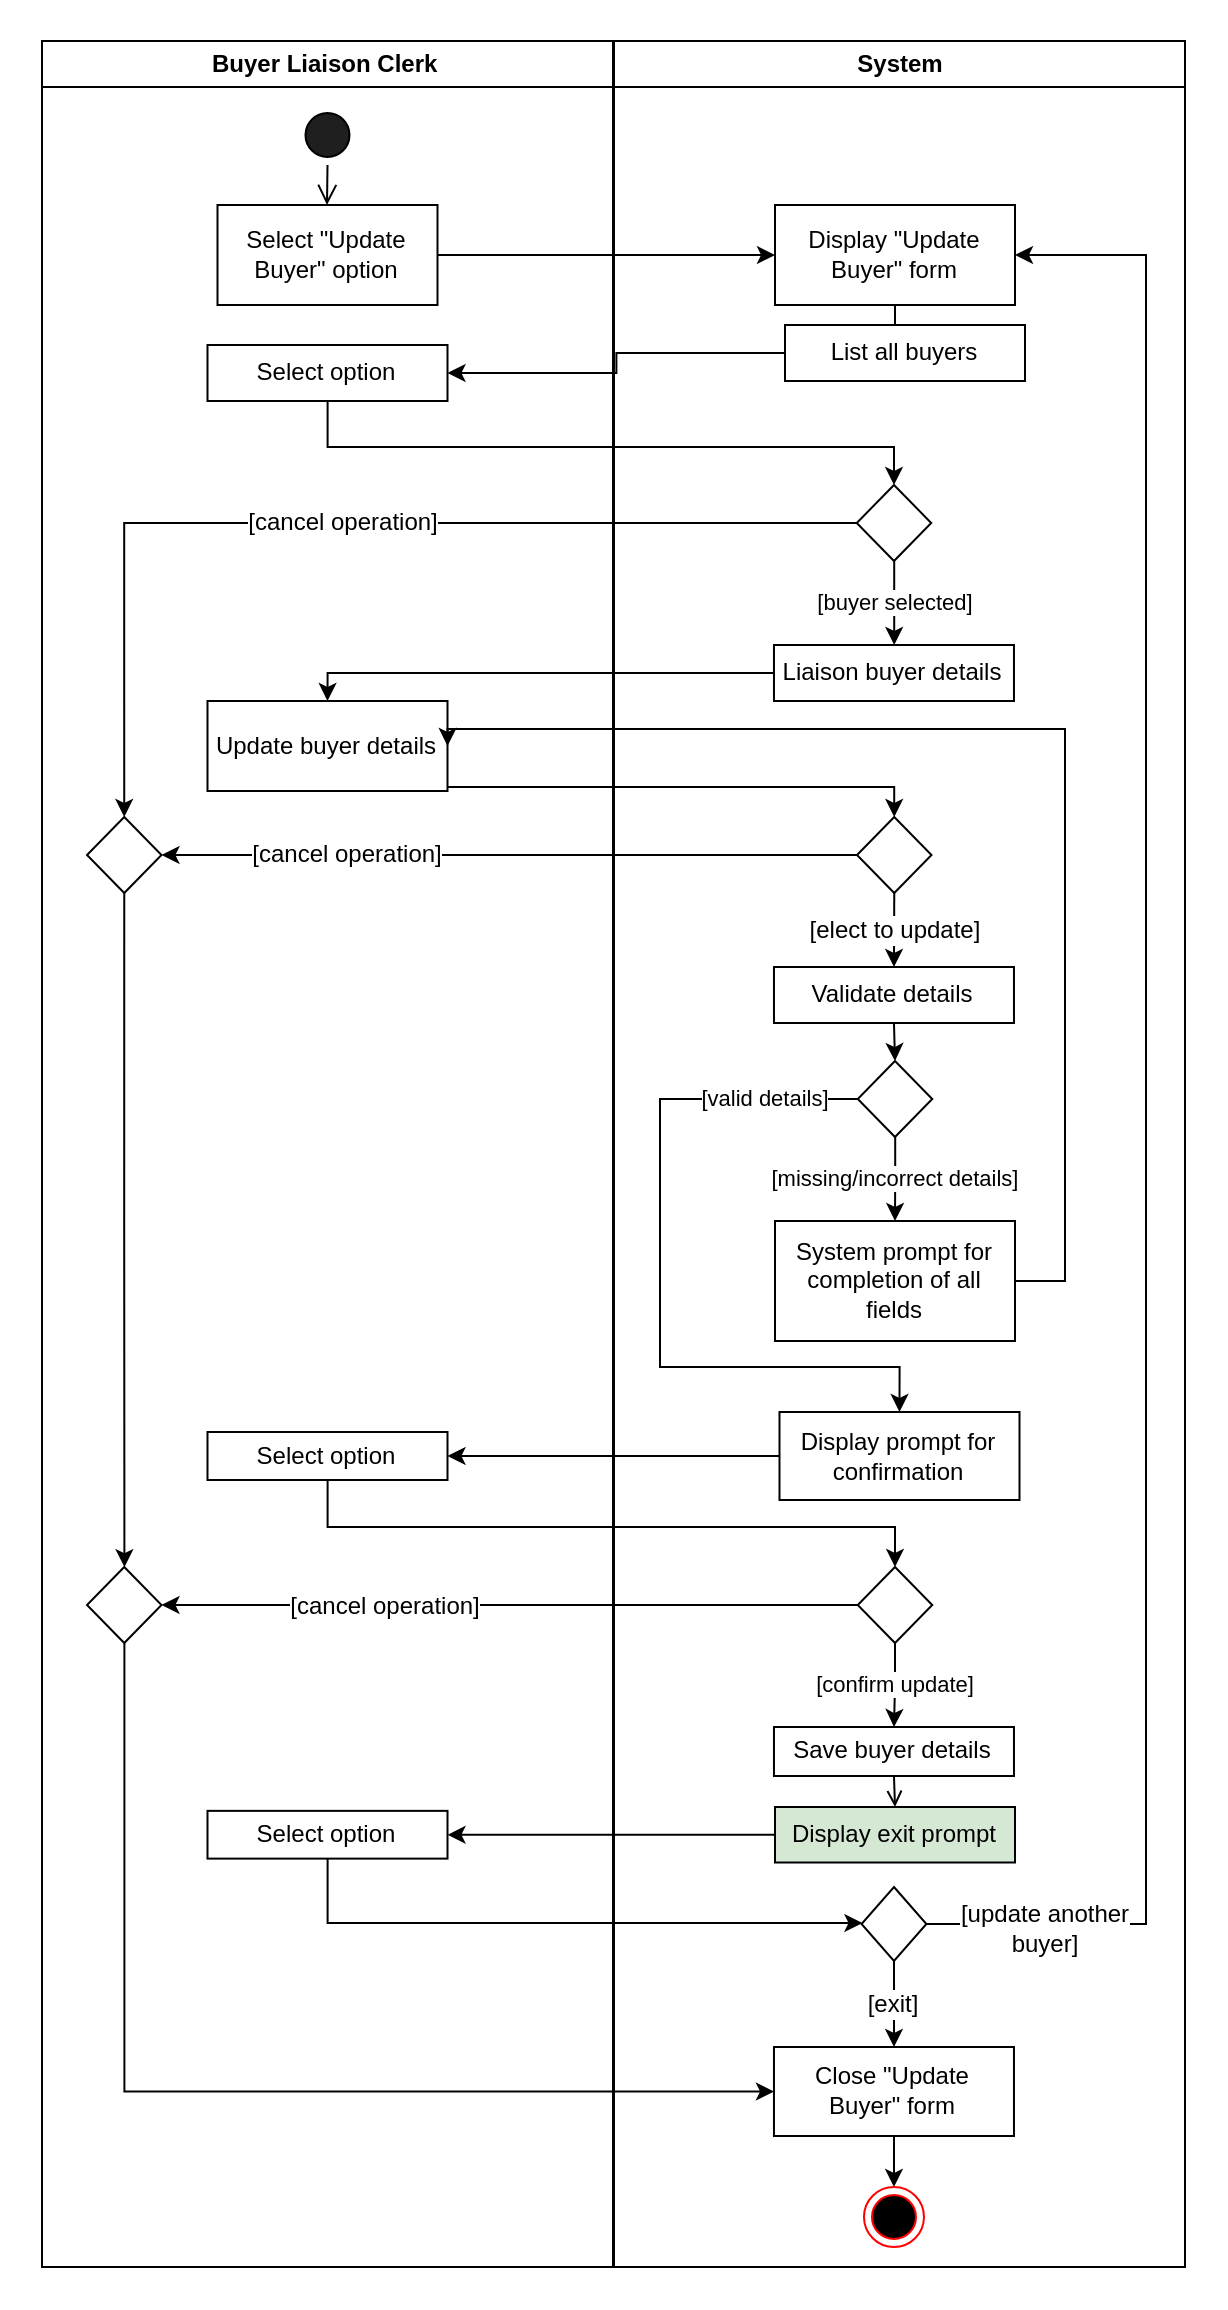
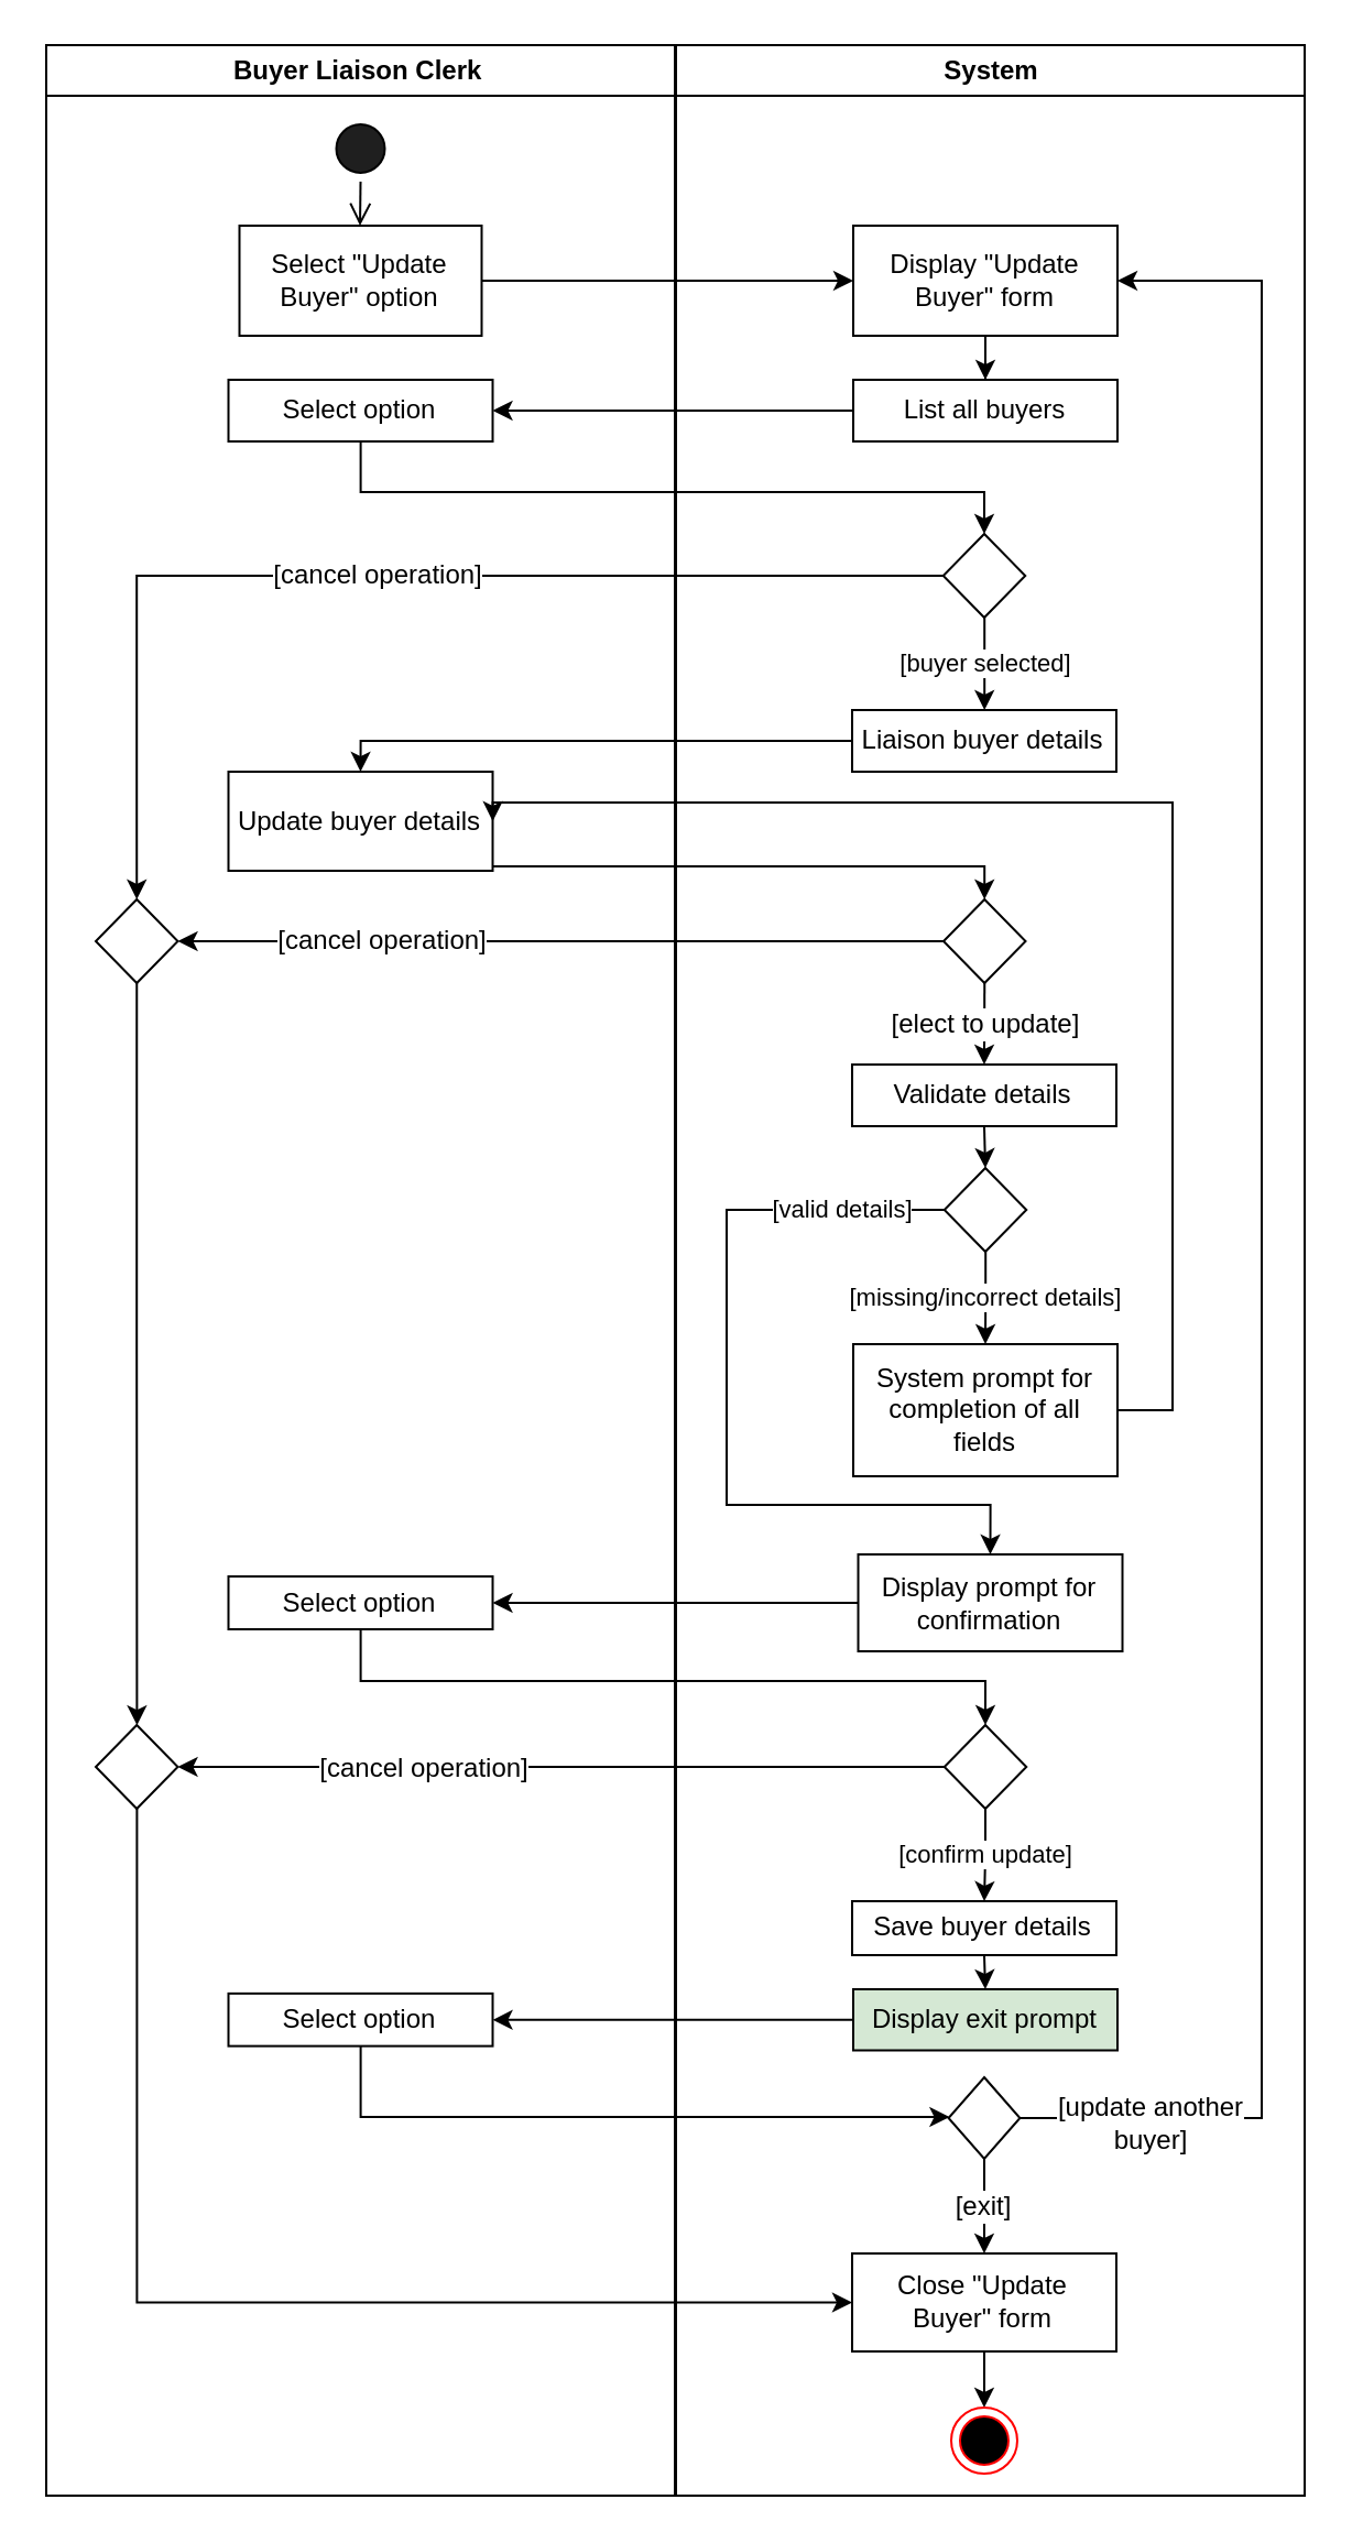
- <mxCell id="15" value="List all buyers" style="whiteSpace=wrap;html=1;rounded=0;" parent="12" vertex="1"><mxGeometry x="85.5" y="142" width="120" height="28" as="geometry" /></mxCell>
+ <mxCell id="15" value="List all buyers" style="whiteSpace=wrap;html=1;rounded=0;" parent="12" vertex="1"><mxGeometry x="80.5" y="152" width="120" height="28" as="geometry" /></mxCell>
- <mxCell id="36" style="edgeStyle=orthogonalEdgeStyle;rounded=0;orthogonalLoop=1;jettySize=auto;html=1;exitX=0.5;exitY=1;exitDx=0;exitDy=0;entryX=0.5;entryY=0;entryDx=0;entryDy=0;fontFamily=Helvetica;fontSize=12;fontColor=default;endArrow=open;" parent="12" source="37" target="29" edge="1"><mxGeometry relative="1" as="geometry" /></mxCell>
+ <mxCell id="36" style="edgeStyle=orthogonalEdgeStyle;rounded=0;orthogonalLoop=1;jettySize=auto;html=1;exitX=0.5;exitY=1;exitDx=0;exitDy=0;entryX=0.5;entryY=0;entryDx=0;entryDy=0;fontFamily=Helvetica;fontSize=12;fontColor=default;" parent="12" source="37" target="29" edge="1"><mxGeometry relative="1" as="geometry" /></mxCell>
